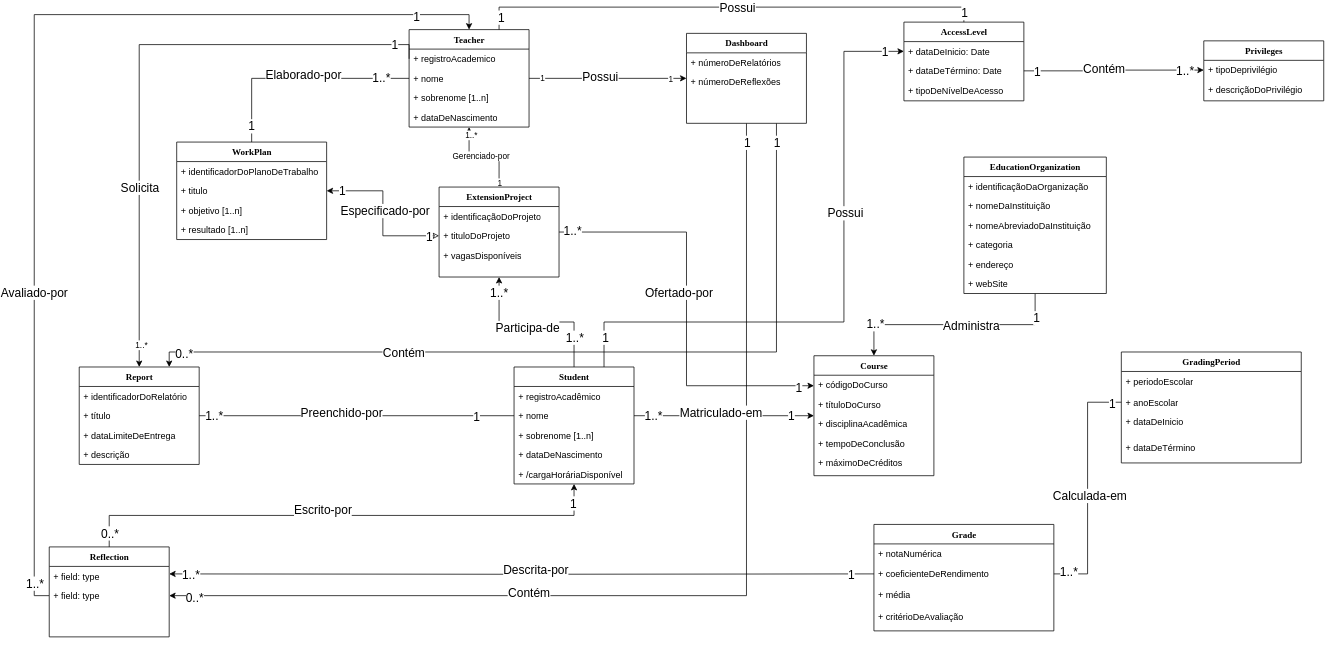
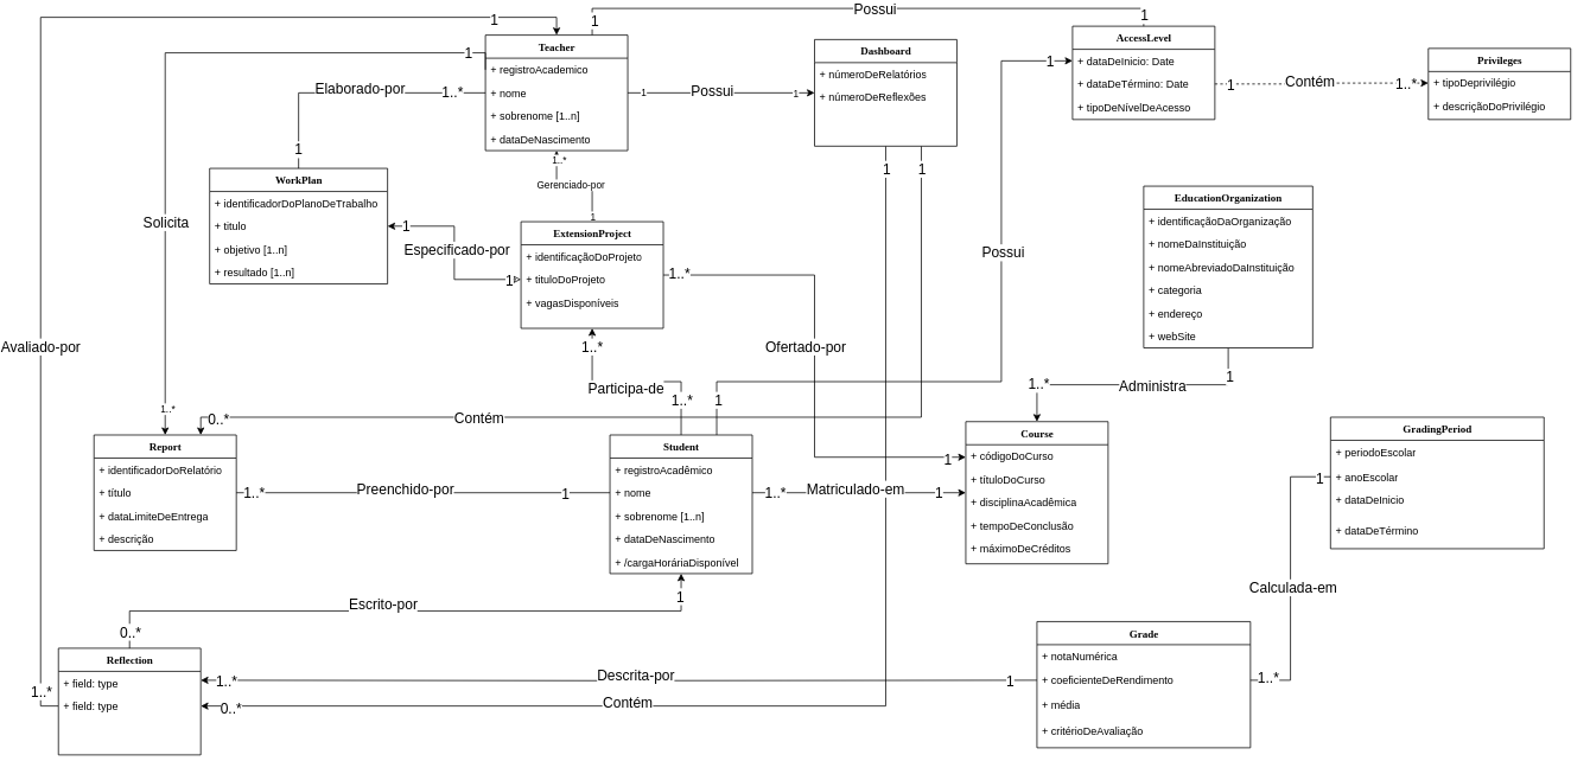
- <mxCell id="127" style="edgeStyle=orthogonalEdgeStyle;rounded=0;orthogonalLoop=1;jettySize=auto;html=1;entryX=0;entryY=0.5;entryDx=0;entryDy=0;endArrow=classic;endFill=1;" edge="1" parent="1" source="62" target="108"><mxGeometry relative="1" as="geometry" /></mxCell>
+ <mxCell id="127" style="edgeStyle=orthogonalEdgeStyle;rounded=0;orthogonalLoop=1;jettySize=auto;html=1;entryX=0;entryY=0.5;entryDx=0;entryDy=0;endArrow=classic;endFill=1;dashed=1;" edge="1" parent="1" source="62" target="108"><mxGeometry relative="1" as="geometry" /></mxCell>
